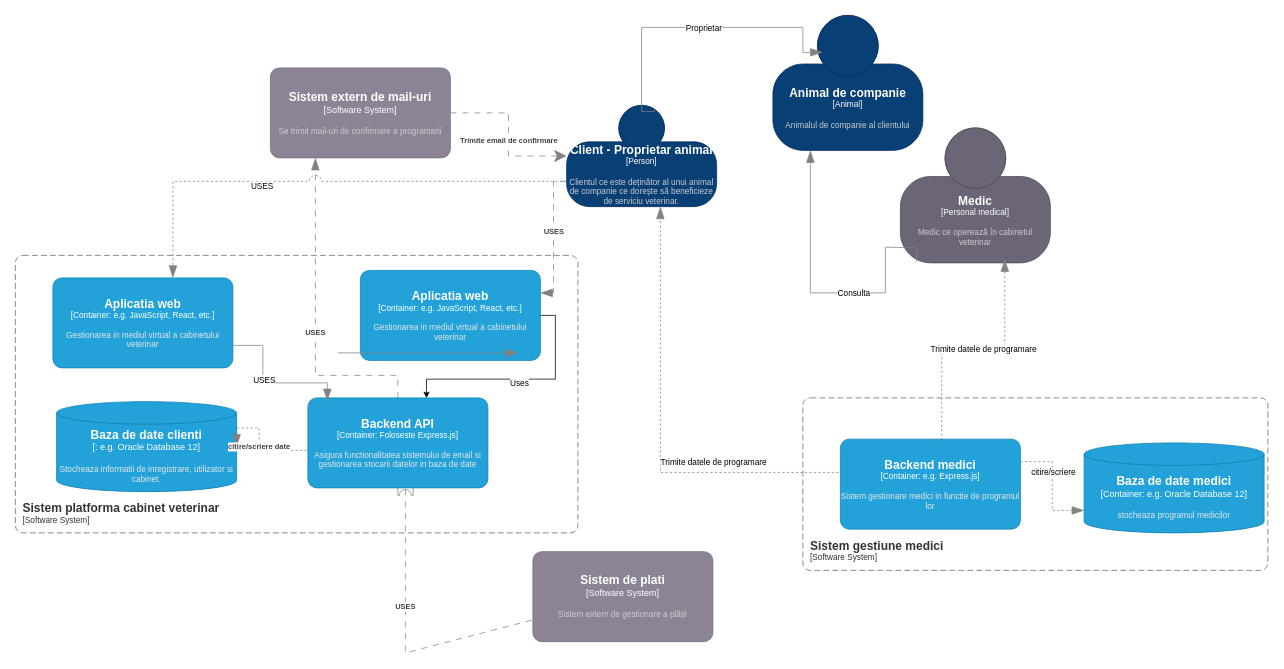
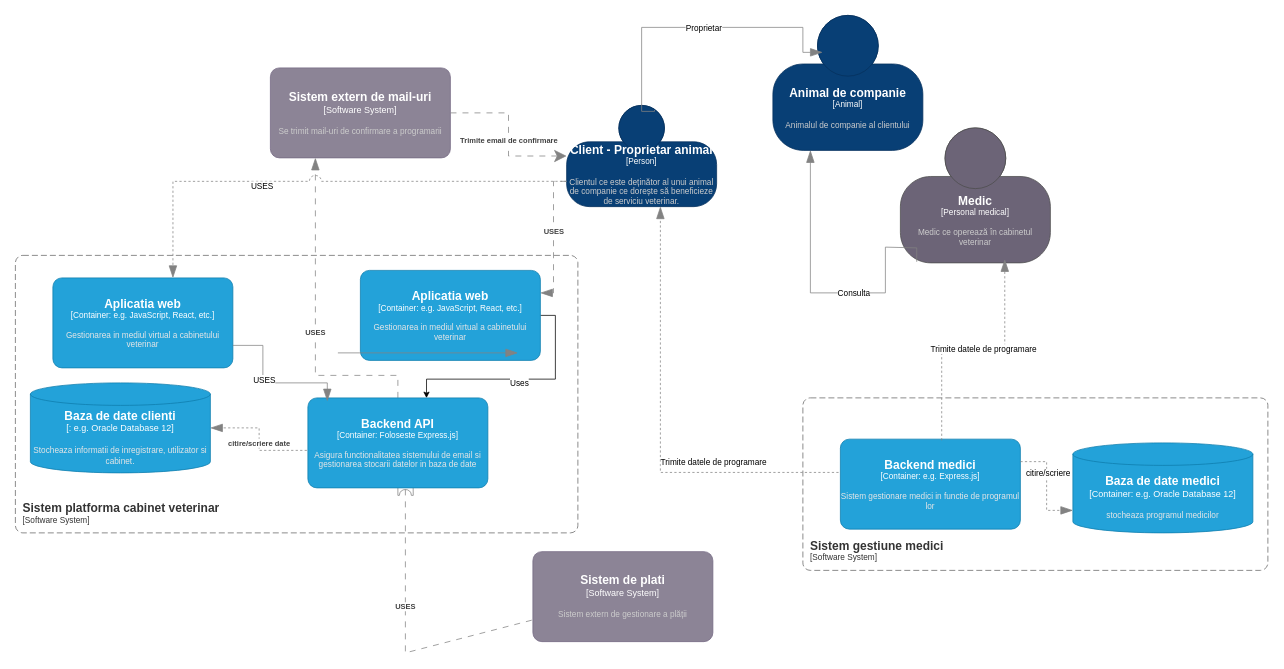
- <mxCell id="14" value="&lt;font style=&quot;font-size: 16px&quot;&gt;&lt;b&gt;Baza de date clienti&lt;/b&gt;&lt;/font&gt;&lt;div&gt;[:&amp;nbsp;e.g. Oracle Database 12]&lt;/div&gt;&lt;br&gt;&lt;div&gt;&lt;font style=&quot;font-size: 11px&quot;&gt;&lt;font color=&quot;#E6E6E6&quot;&gt;Stocheaza informatii de inregistrare, utilizator si cabinet. &lt;/font&gt;&lt;/div&gt;" style="shape=cylinder3;size=15;whiteSpace=wrap;html=1;boundedLbl=1;rounded=0;labelBackgroundColor=none;fillColor=#23A2D9;fontSize=12;fontColor=#ffffff;align=center;strokeColor=#0E7DAD;metaEdit=1;points=[[0.5,0,0],[1,0.25,0],[1,0.5,0],[1,0.75,0],[0.5,1,0],[0,0.75,0],[0,0.5,0],[0,0.25,0]];resizable=0;" vertex="1" parent="1"><mxGeometry x="75" y="535" width="240" height="120" as="geometry" /></mxCell>
+ <mxCell id="14" value="&lt;font style=&quot;font-size: 16px&quot;&gt;&lt;b&gt;Baza de date clienti&lt;/b&gt;&lt;/font&gt;&lt;div&gt;[:&amp;nbsp;e.g. Oracle Database 12]&lt;/div&gt;&lt;br&gt;&lt;div&gt;&lt;font style=&quot;font-size: 11px&quot;&gt;&lt;font color=&quot;#E6E6E6&quot;&gt;Stocheaza informatii de inregistrare, utilizator si cabinet. &lt;/font&gt;&lt;/div&gt;" style="shape=cylinder3;size=15;whiteSpace=wrap;html=1;boundedLbl=1;rounded=0;labelBackgroundColor=none;fillColor=#23A2D9;fontSize=12;fontColor=#ffffff;align=center;strokeColor=#0E7DAD;metaEdit=1;points=[[0.5,0,0],[1,0.25,0],[1,0.5,0],[1,0.75,0],[0.5,1,0],[0,0.75,0],[0,0.5,0],[0,0.25,0]];resizable=0;" vertex="1" parent="1"><mxGeometry x="40" y="510" width="240" height="120" as="geometry" /></mxCell>
- <mxCell id="25" value="&lt;font style=&quot;font-size: 16px&quot;&gt;&lt;b&gt;Baza de date medici&lt;/b&gt;&lt;/font&gt;&lt;div&gt;[Container:&amp;nbsp;e.g. Oracle Database 12]&lt;/div&gt;&lt;br&gt;&lt;div&gt;&lt;font style=&quot;font-size: 11px&quot;&gt;&lt;font color=&quot;#E6E6E6&quot;&gt;stocheaza programul medicilor &lt;/font&gt;&lt;/div&gt;" style="shape=cylinder3;size=15;whiteSpace=wrap;html=1;boundedLbl=1;rounded=0;labelBackgroundColor=none;fillColor=#23A2D9;fontSize=12;fontColor=#ffffff;align=center;strokeColor=#0E7DAD;metaEdit=1;points=[[0.5,0,0],[1,0.25,0],[1,0.5,0],[1,0.75,0],[0.5,1,0],[0,0.75,0],[0,0.5,0],[0,0.25,0]];resizable=0;" vertex="1" parent="1"><mxGeometry x="1445" y="590" width="240" height="120" as="geometry" /></mxCell>
+ <mxCell id="25" value="&lt;font style=&quot;font-size: 16px&quot;&gt;&lt;b&gt;Baza de date medici&lt;/b&gt;&lt;/font&gt;&lt;div&gt;[Container:&amp;nbsp;e.g. Oracle Database 12]&lt;/div&gt;&lt;br&gt;&lt;div&gt;&lt;font style=&quot;font-size: 11px&quot;&gt;&lt;font color=&quot;#E6E6E6&quot;&gt;stocheaza programul medicilor &lt;/font&gt;&lt;/div&gt;" style="shape=cylinder3;size=15;whiteSpace=wrap;html=1;boundedLbl=1;rounded=0;labelBackgroundColor=none;fillColor=#23A2D9;fontSize=12;fontColor=#ffffff;align=center;strokeColor=#0E7DAD;metaEdit=1;points=[[0.5,0,0],[1,0.25,0],[1,0.5,0],[1,0.75,0],[0.5,1,0],[0,0.75,0],[0,0.5,0],[0,0.25,0]];resizable=0;" vertex="1" parent="1"><mxGeometry x="1430" y="590" width="240" height="120" as="geometry" /></mxCell>
